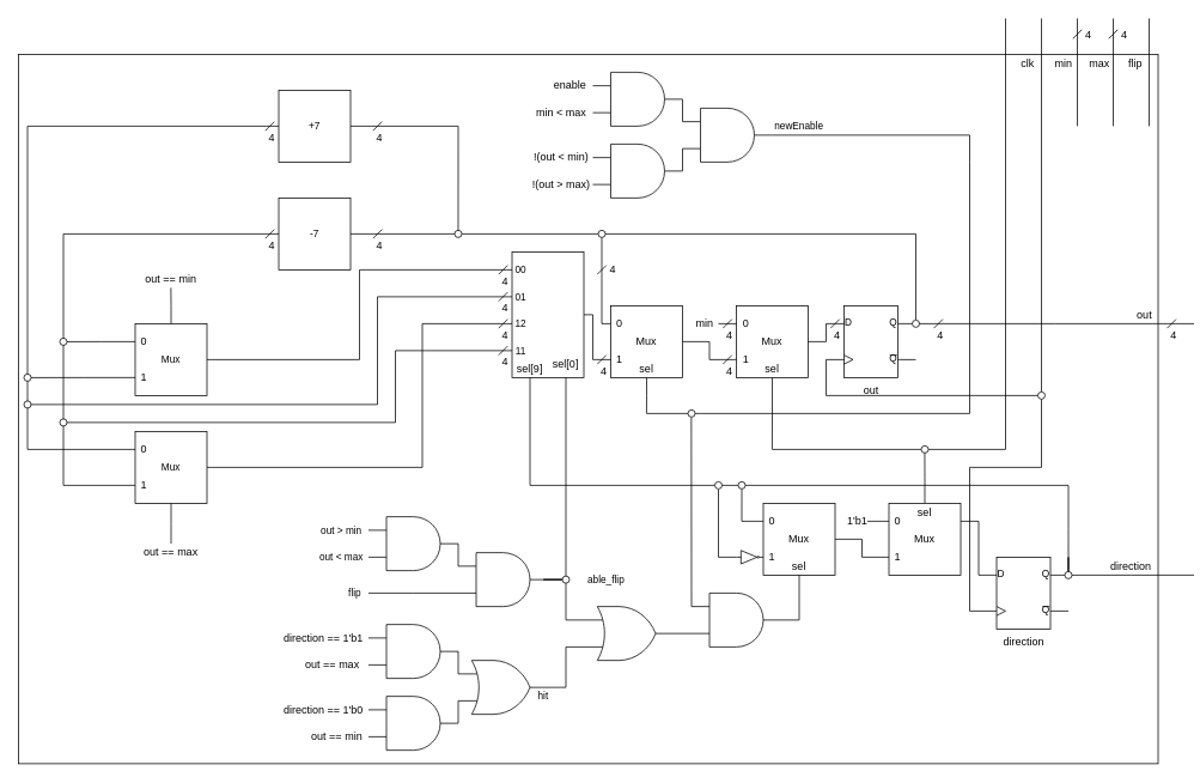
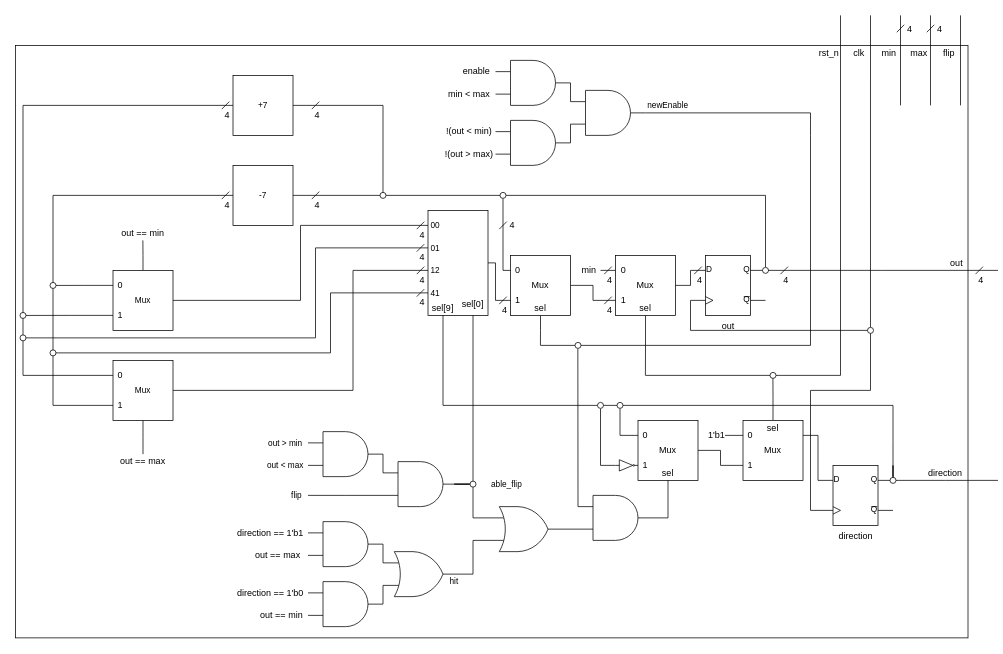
+ <mxCell id="176" value="rst_n" style="text;html=1;strokeColor=none;fillColor=none;align=center;verticalAlign=middle;whiteSpace=wrap;rounded=0;container=0;" parent="2" vertex="1"><mxGeometry x="1070" y="40" width="30" height="20" as="geometry" /></mxCell>
- <mxCell id="148" value="11" style="text;html=1;strokeColor=none;fillColor=none;align=center;verticalAlign=middle;whiteSpace=wrap;rounded=0;fontSize=11;fontFamily=Helvetica;fontColor=default;" parent="32" vertex="1"><mxGeometry x="180" y="200" width="20" height="20" as="geometry" /></mxCell>
+ <mxCell id="148" value="41" style="text;html=1;strokeColor=none;fillColor=none;align=center;verticalAlign=middle;whiteSpace=wrap;rounded=0;fontSize=11;fontFamily=Helvetica;fontColor=default;" parent="32" vertex="1"><mxGeometry x="180" y="200" width="20" height="20" as="geometry" /></mxCell>
